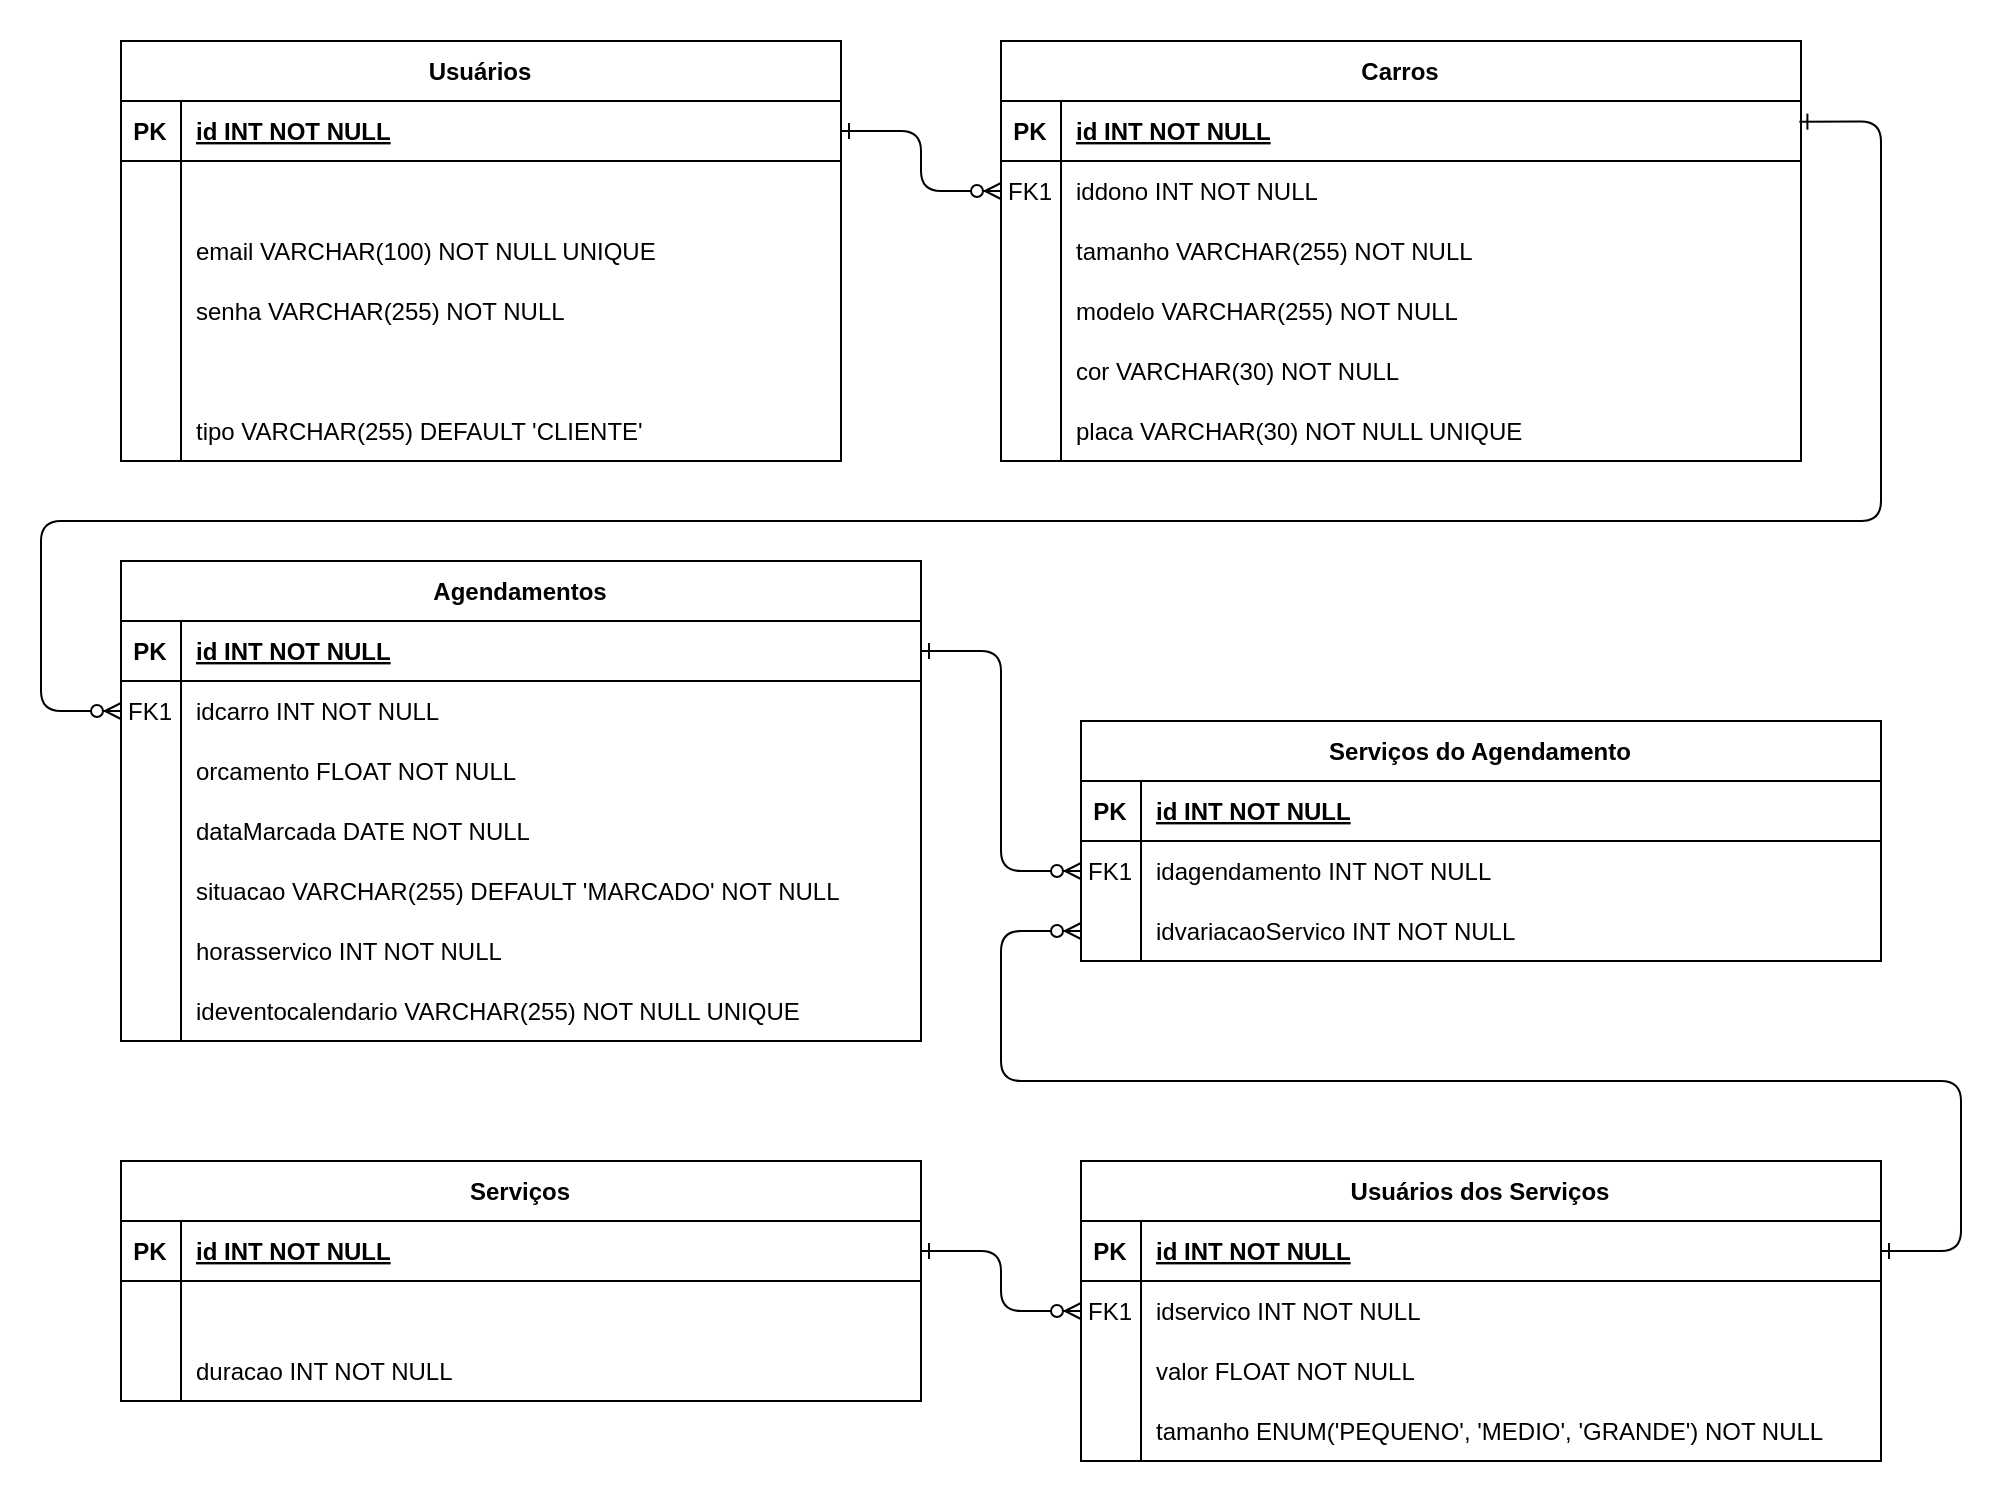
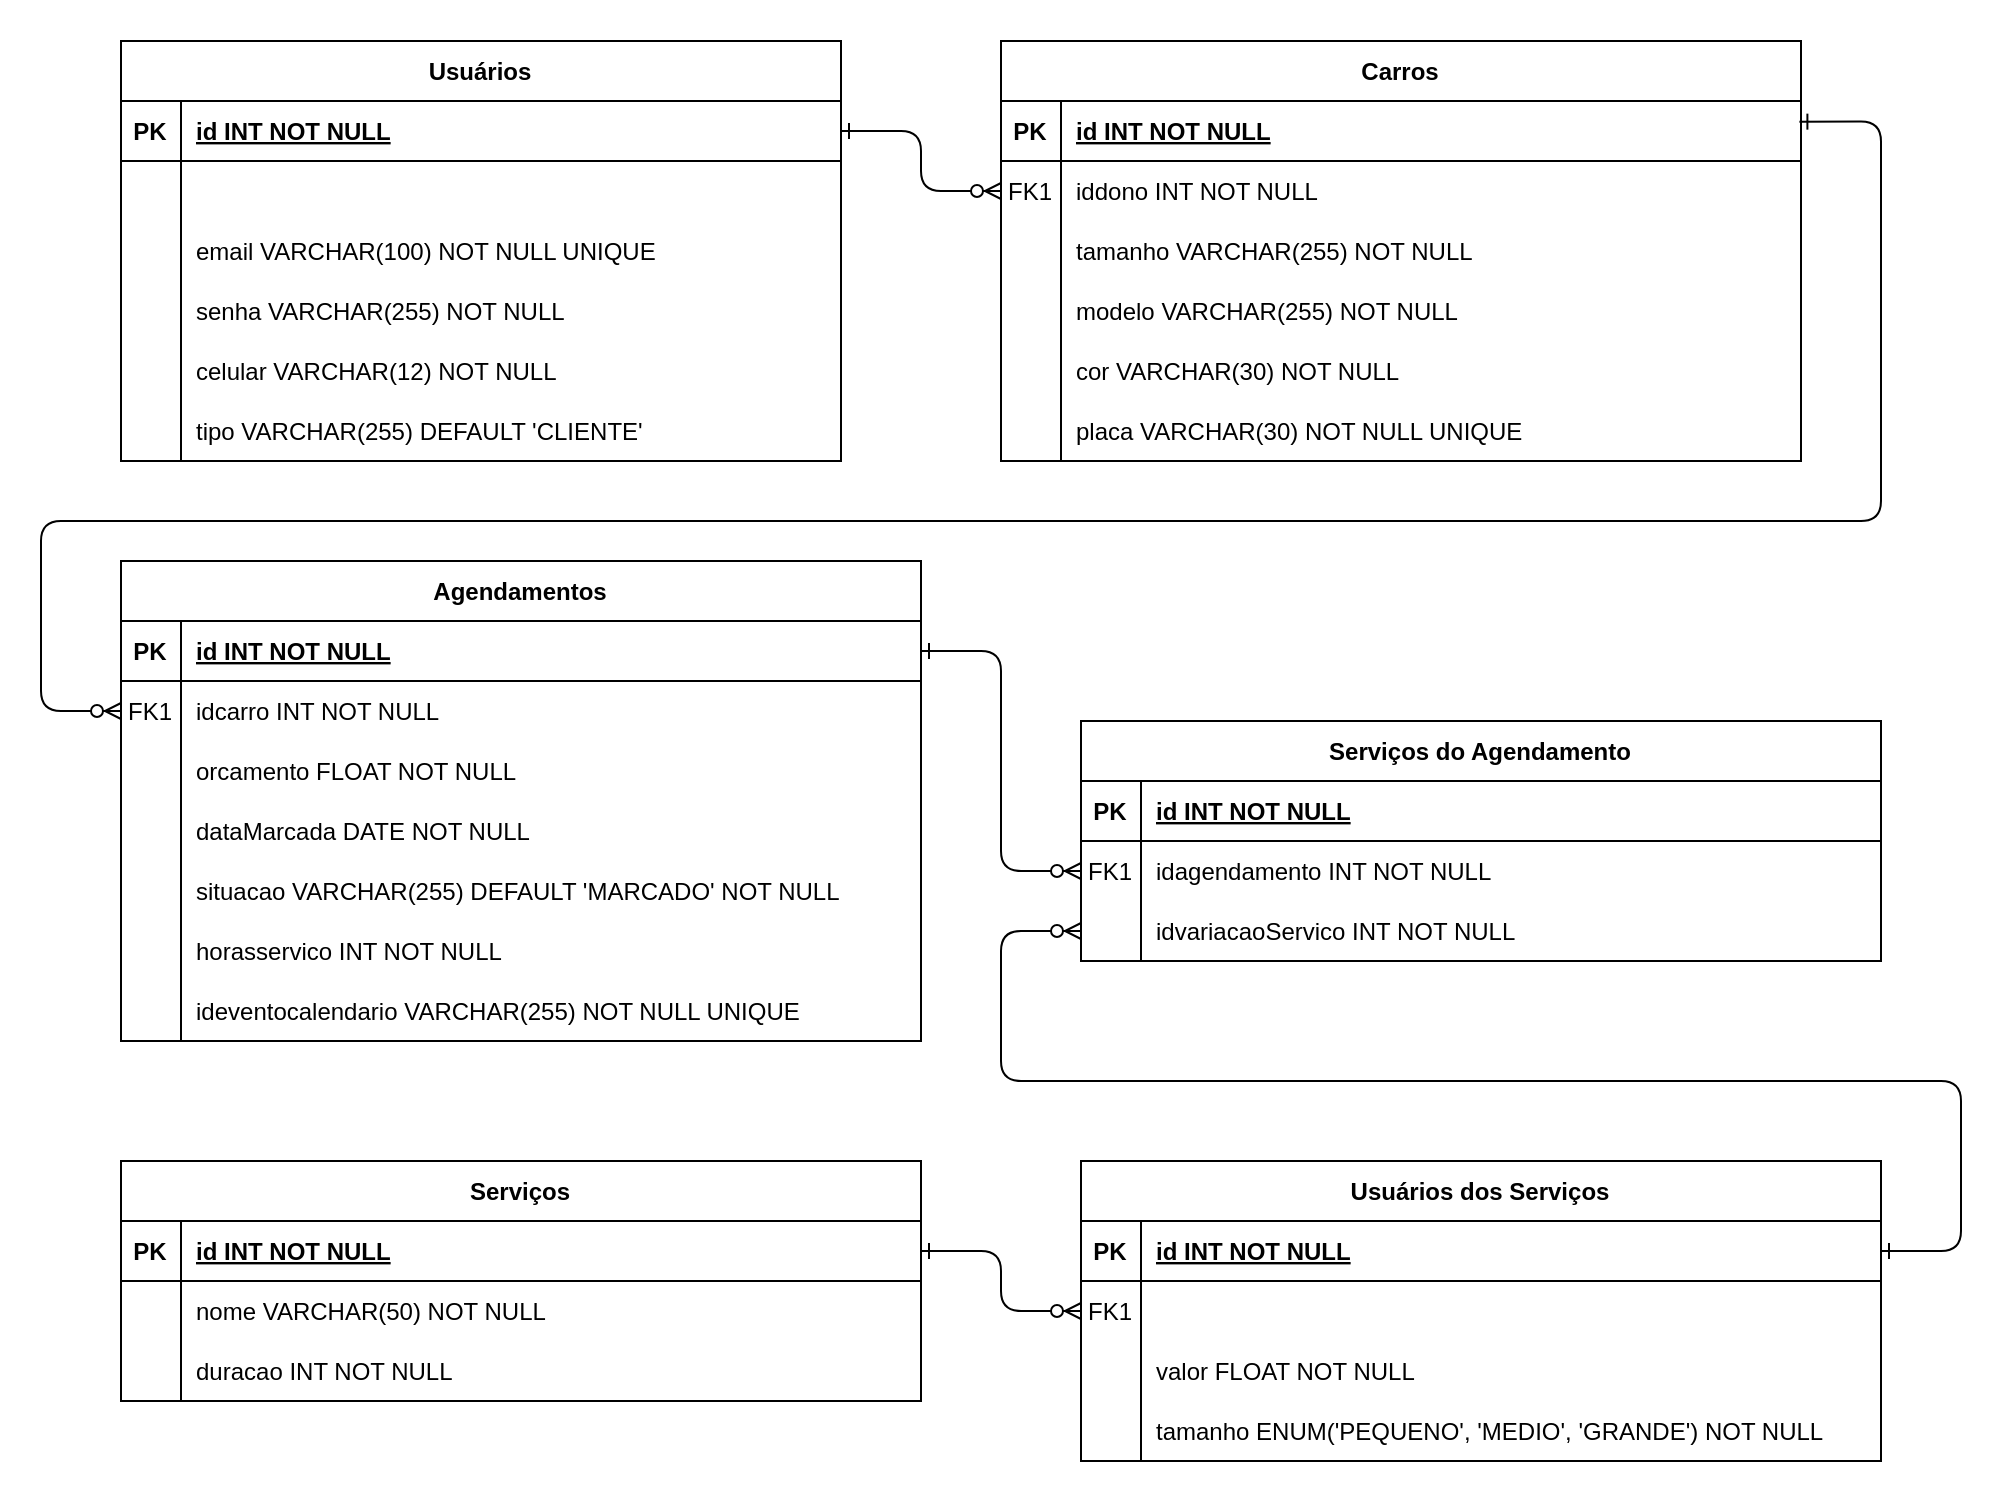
+ <mxCell id="36" value="celular VARCHAR(12) NOT NULL" style="shape=partialRectangle;overflow=hidden;connectable=0;fillColor=none;top=0;left=0;bottom=0;right=0;align=left;spacingLeft=6;" parent="34" vertex="1"><mxGeometry x="30" width="330" height="30" as="geometry"><mxRectangle width="330" height="30" as="alternateBounds" /></mxGeometry></mxCell>
+ <mxCell id="46" value="nome VARCHAR(50) NOT NULL" style="shape=partialRectangle;overflow=hidden;connectable=0;fillColor=none;top=0;left=0;bottom=0;right=0;align=left;spacingLeft=6;" parent="44" vertex="1"><mxGeometry x="30" width="370" height="30" as="geometry"><mxRectangle width="370" height="30" as="alternateBounds" /></mxGeometry></mxCell>
- <mxCell id="56" value="idservico INT NOT NULL" style="shape=partialRectangle;overflow=hidden;connectable=0;fillColor=none;top=0;left=0;bottom=0;right=0;align=left;spacingLeft=6;" parent="54" vertex="1"><mxGeometry x="30" width="370" height="30" as="geometry"><mxRectangle width="370" height="30" as="alternateBounds" /></mxGeometry></mxCell>
